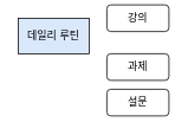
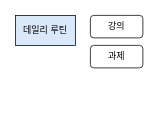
- <mxCell id="3" value="강의" style="rounded=1;whiteSpace=wrap;html=1;" vertex="1" parent="1"><mxGeometry x="120" y="5" width="70" height="30" as="geometry" /></mxCell>
+ <mxCell id="3" value="강의" style="rounded=1;whiteSpace=wrap;html=1;" vertex="1" parent="1"><mxGeometry x="120" y="20" width="70" height="30" as="geometry" /></mxCell>
- <mxCell id="5" value="설문" style="rounded=1;whiteSpace=wrap;html=1;" vertex="1" parent="1"><mxGeometry x="120" y="100" width="70" height="30" as="geometry" /></mxCell>
